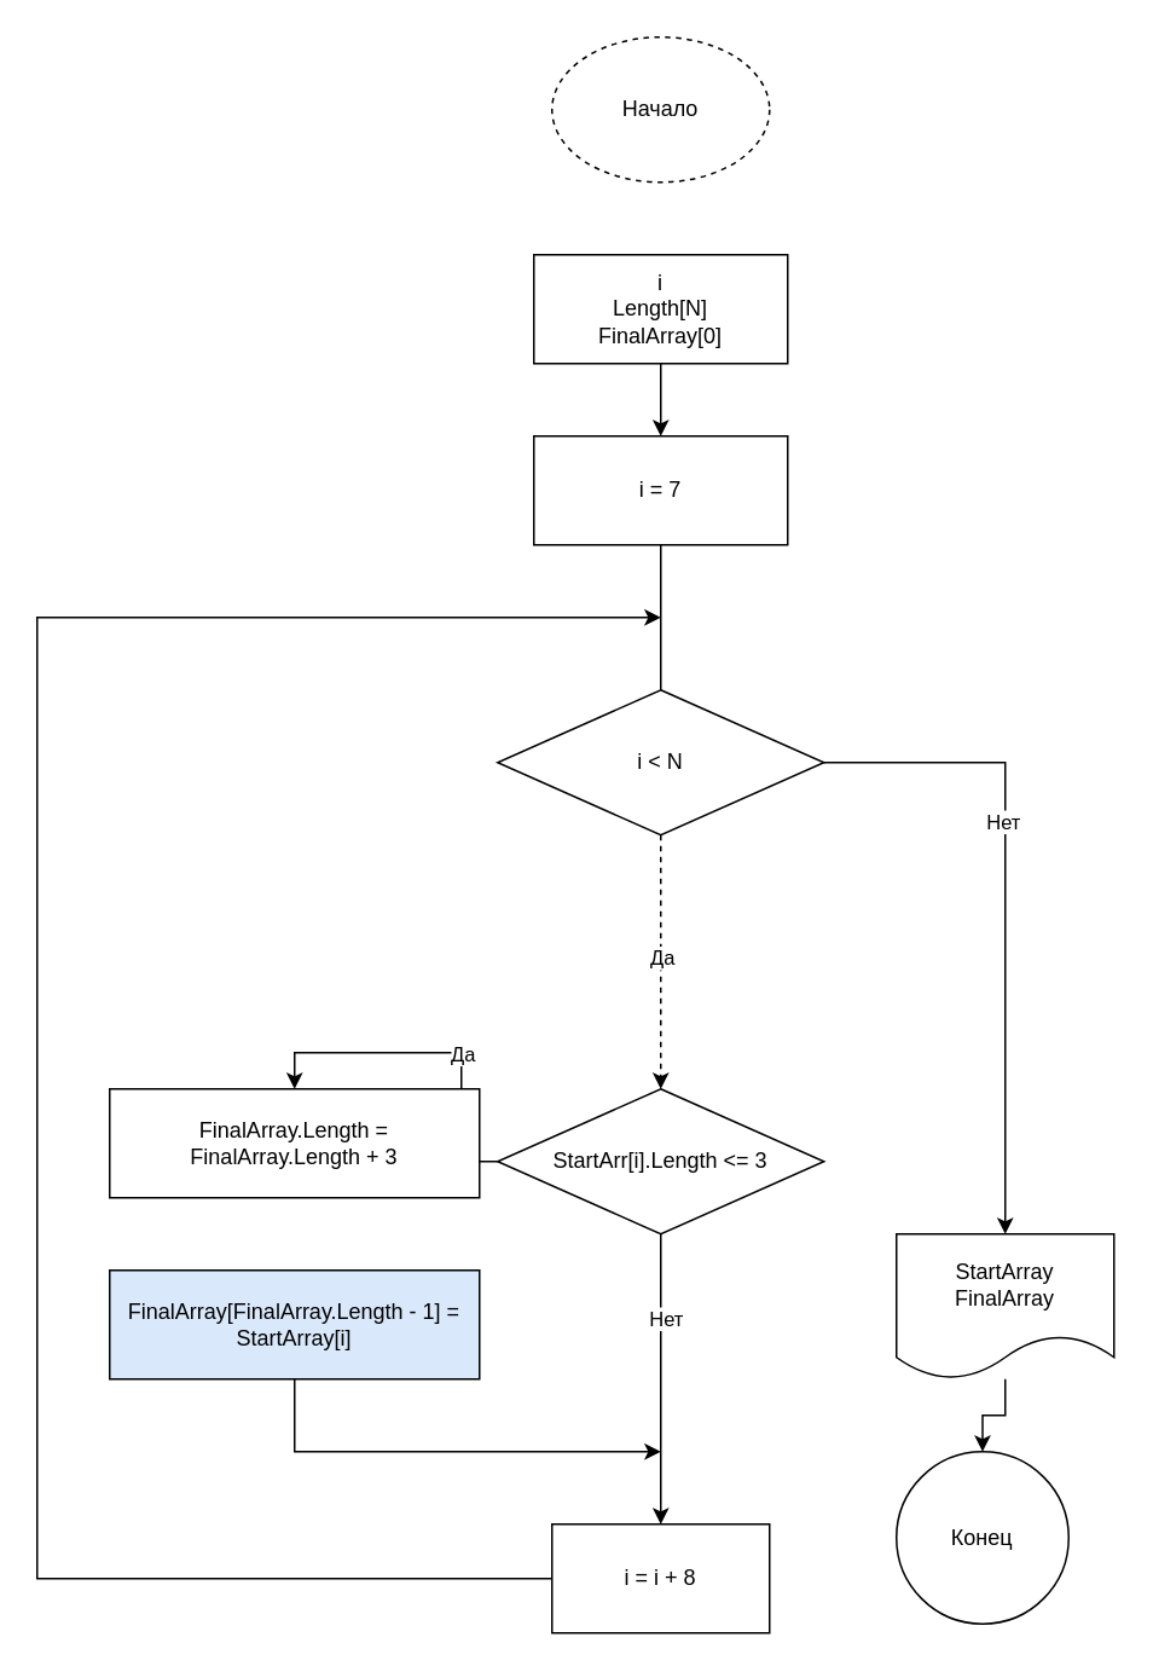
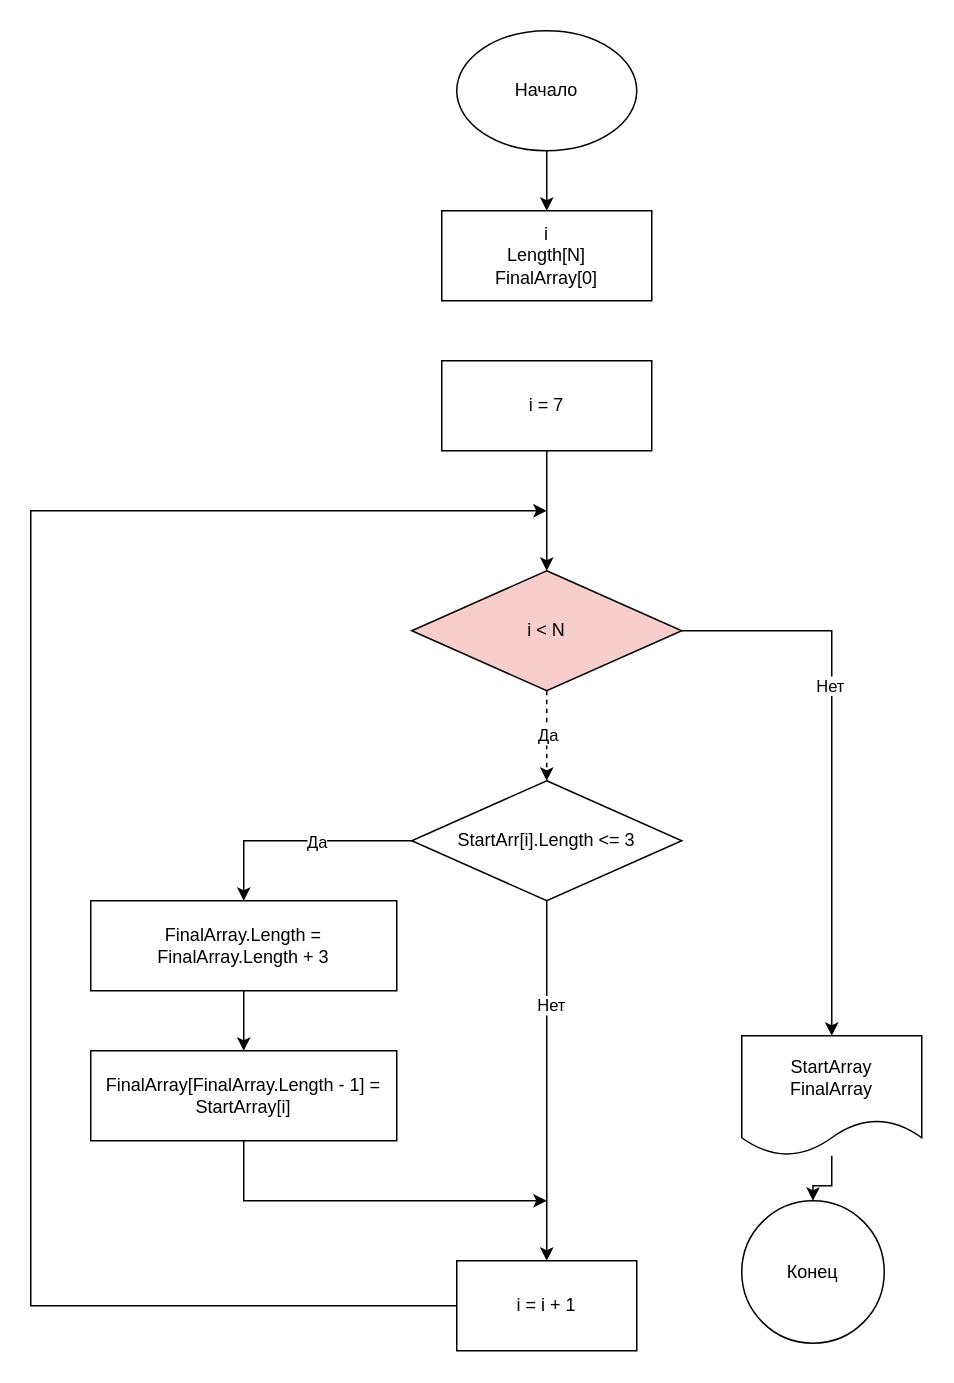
- <mxCell id="3" value="Начало" style="ellipse;whiteSpace=wrap;html=1;dashed=1;" vertex="1" parent="1"><mxGeometry x="304" y="20" width="120" height="80" as="geometry" /></mxCell>
+ <mxCell id="3" value="Начало" style="ellipse;whiteSpace=wrap;html=1;" vertex="1" parent="1"><mxGeometry x="304" y="20" width="120" height="80" as="geometry" /></mxCell>
+ <mxCell id="2" value="" style="edgeStyle=orthogonalEdgeStyle;rounded=0;orthogonalLoop=1;jettySize=auto;html=1;" edge="1" parent="1" source="3" target="4"><mxGeometry relative="1" as="geometry" /></mxCell>
- <mxCell id="5" value="" style="edgeStyle=orthogonalEdgeStyle;rounded=0;orthogonalLoop=1;jettySize=auto;html=1;exitX=0.5;exitY=1;exitDx=0;exitDy=0;" edge="1" parent="1" source="4" target="7"><mxGeometry relative="1" as="geometry"><mxPoint x="364" y="220" as="sourcePoint" /></mxGeometry></mxCell>
- <mxCell id="6" value="" style="edgeStyle=orthogonalEdgeStyle;rounded=0;orthogonalLoop=1;jettySize=auto;html=1;entryX=0.5;entryY=0;entryDx=0;entryDy=0;endArrow=none;" edge="1" parent="1" source="7" target="15"><mxGeometry relative="1" as="geometry"><mxPoint x="534" y="320" as="targetPoint" /></mxGeometry></mxCell>
+ <mxCell id="6" value="" style="edgeStyle=orthogonalEdgeStyle;rounded=0;orthogonalLoop=1;jettySize=auto;html=1;entryX=0.5;entryY=0;entryDx=0;entryDy=0;" edge="1" parent="1" source="7" target="15"><mxGeometry relative="1" as="geometry"><mxPoint x="534" y="320" as="targetPoint" /></mxGeometry></mxCell>
- <mxCell id="15" value="i &amp;lt; N" style="rhombus;whiteSpace=wrap;html=1;" vertex="1" parent="1"><mxGeometry x="274" y="380" width="180" height="80" as="geometry" /></mxCell>
+ <mxCell id="15" value="i &amp;lt; N" style="rhombus;whiteSpace=wrap;html=1;fillColor=#f8cecc;" vertex="1" parent="1"><mxGeometry x="274" y="380" width="180" height="80" as="geometry" /></mxCell>
- <mxCell id="20" value="StartArr[i].Length &amp;lt;= 3" style="rhombus;whiteSpace=wrap;html=1;" vertex="1" parent="1"><mxGeometry x="274" y="600" width="180" height="80" as="geometry" /></mxCell>
+ <mxCell id="20" value="StartArr[i].Length &amp;lt;= 3" style="rhombus;whiteSpace=wrap;html=1;" vertex="1" parent="1"><mxGeometry x="274" y="520" width="180" height="80" as="geometry" /></mxCell>
+ <mxCell id="21" value="" style="edgeStyle=orthogonalEdgeStyle;rounded=0;orthogonalLoop=1;jettySize=auto;html=1;" edge="1" parent="1" source="22" target="26"><mxGeometry relative="1" as="geometry" /></mxCell>
- <mxCell id="9" value="StartArray&lt;br style=&quot;border-color: var(--border-color);&quot;&gt;FinalArray" style="shape=document;whiteSpace=wrap;html=1;boundedLbl=1;" vertex="1" parent="1"><mxGeometry x="494" y="680" width="120" height="80" as="geometry" /></mxCell>
+ <mxCell id="9" value="StartArray&lt;br style=&quot;border-color: var(--border-color);&quot;&gt;FinalArray" style="shape=document;whiteSpace=wrap;html=1;boundedLbl=1;" vertex="1" parent="1"><mxGeometry x="494" y="690" width="120" height="80" as="geometry" /></mxCell>
- <mxCell id="26" value="FinalArray[FinalArray.Length - 1] = StartArray[i]" style="whiteSpace=wrap;html=1;fillColor=#dae8fc;" vertex="1" parent="1"><mxGeometry x="60" y="700" width="204" height="60" as="geometry" /></mxCell>
+ <mxCell id="26" value="FinalArray[FinalArray.Length - 1] = StartArray[i]" style="whiteSpace=wrap;html=1;" vertex="1" parent="1"><mxGeometry x="60" y="700" width="204" height="60" as="geometry" /></mxCell>
- <mxCell id="24" value="i = i + 8" style="whiteSpace=wrap;html=1;" vertex="1" parent="1"><mxGeometry x="304" y="840" width="120" height="60" as="geometry" /></mxCell>
+ <mxCell id="24" value="i = i + 1" style="whiteSpace=wrap;html=1;" vertex="1" parent="1"><mxGeometry x="304" y="840" width="120" height="60" as="geometry" /></mxCell>
